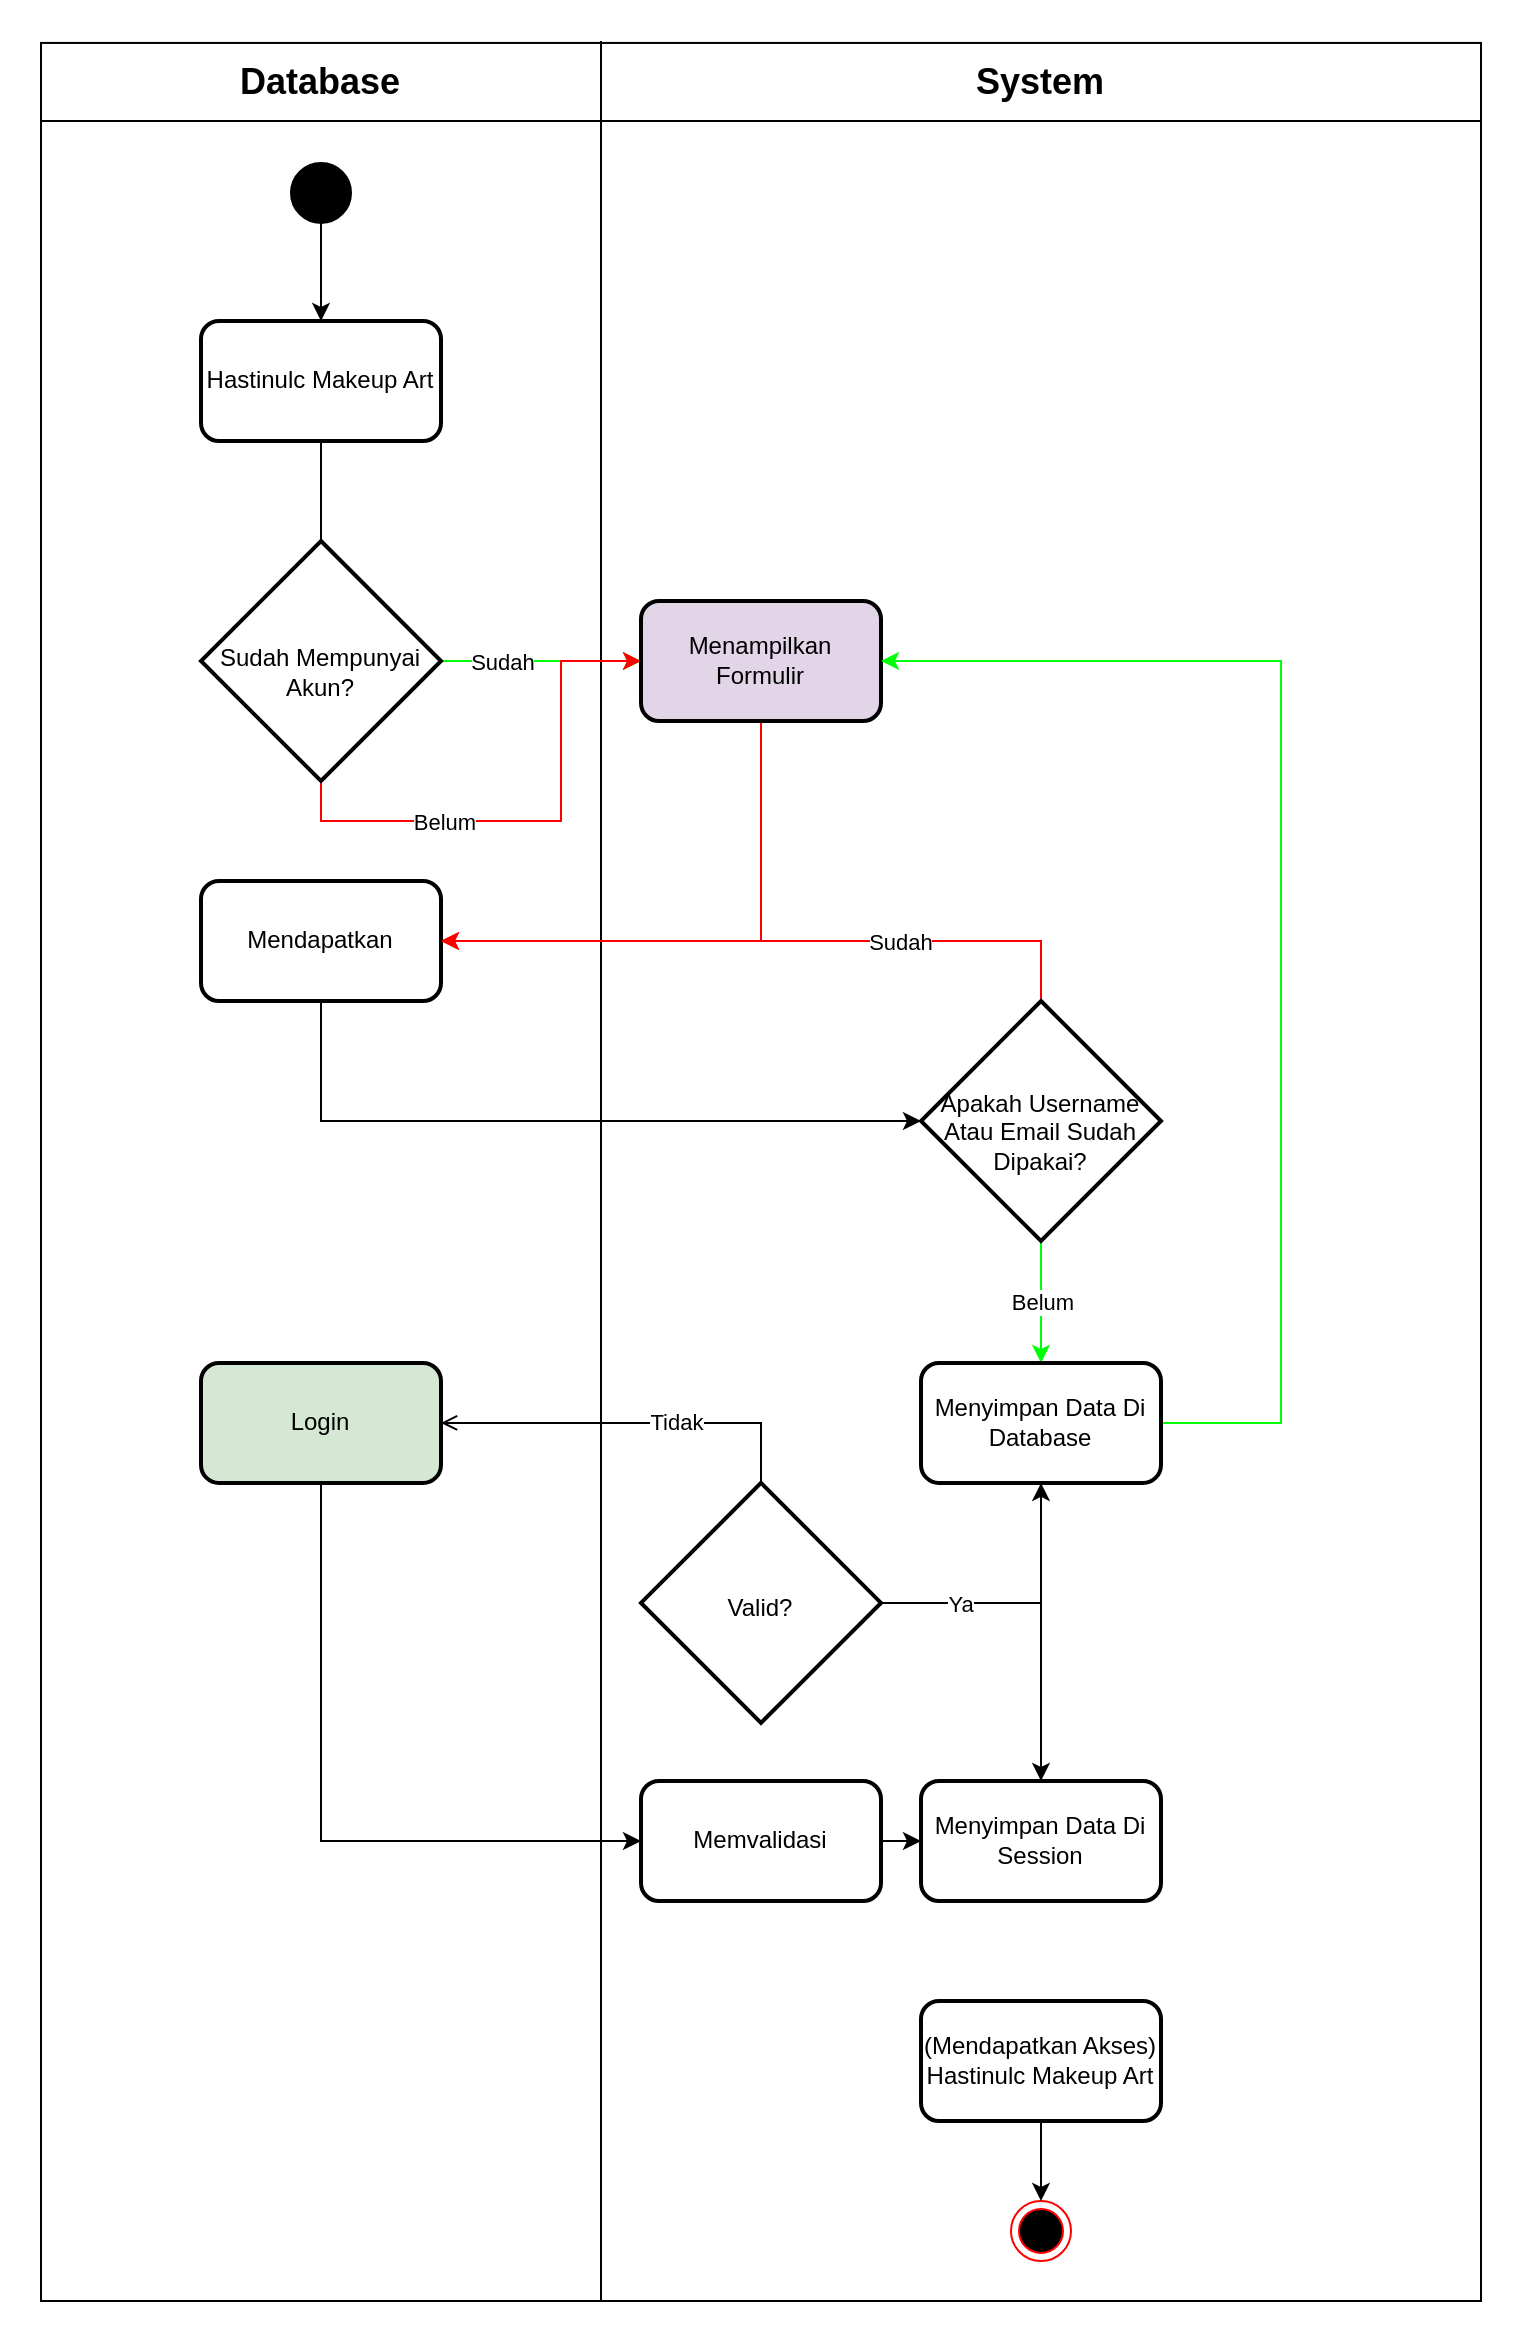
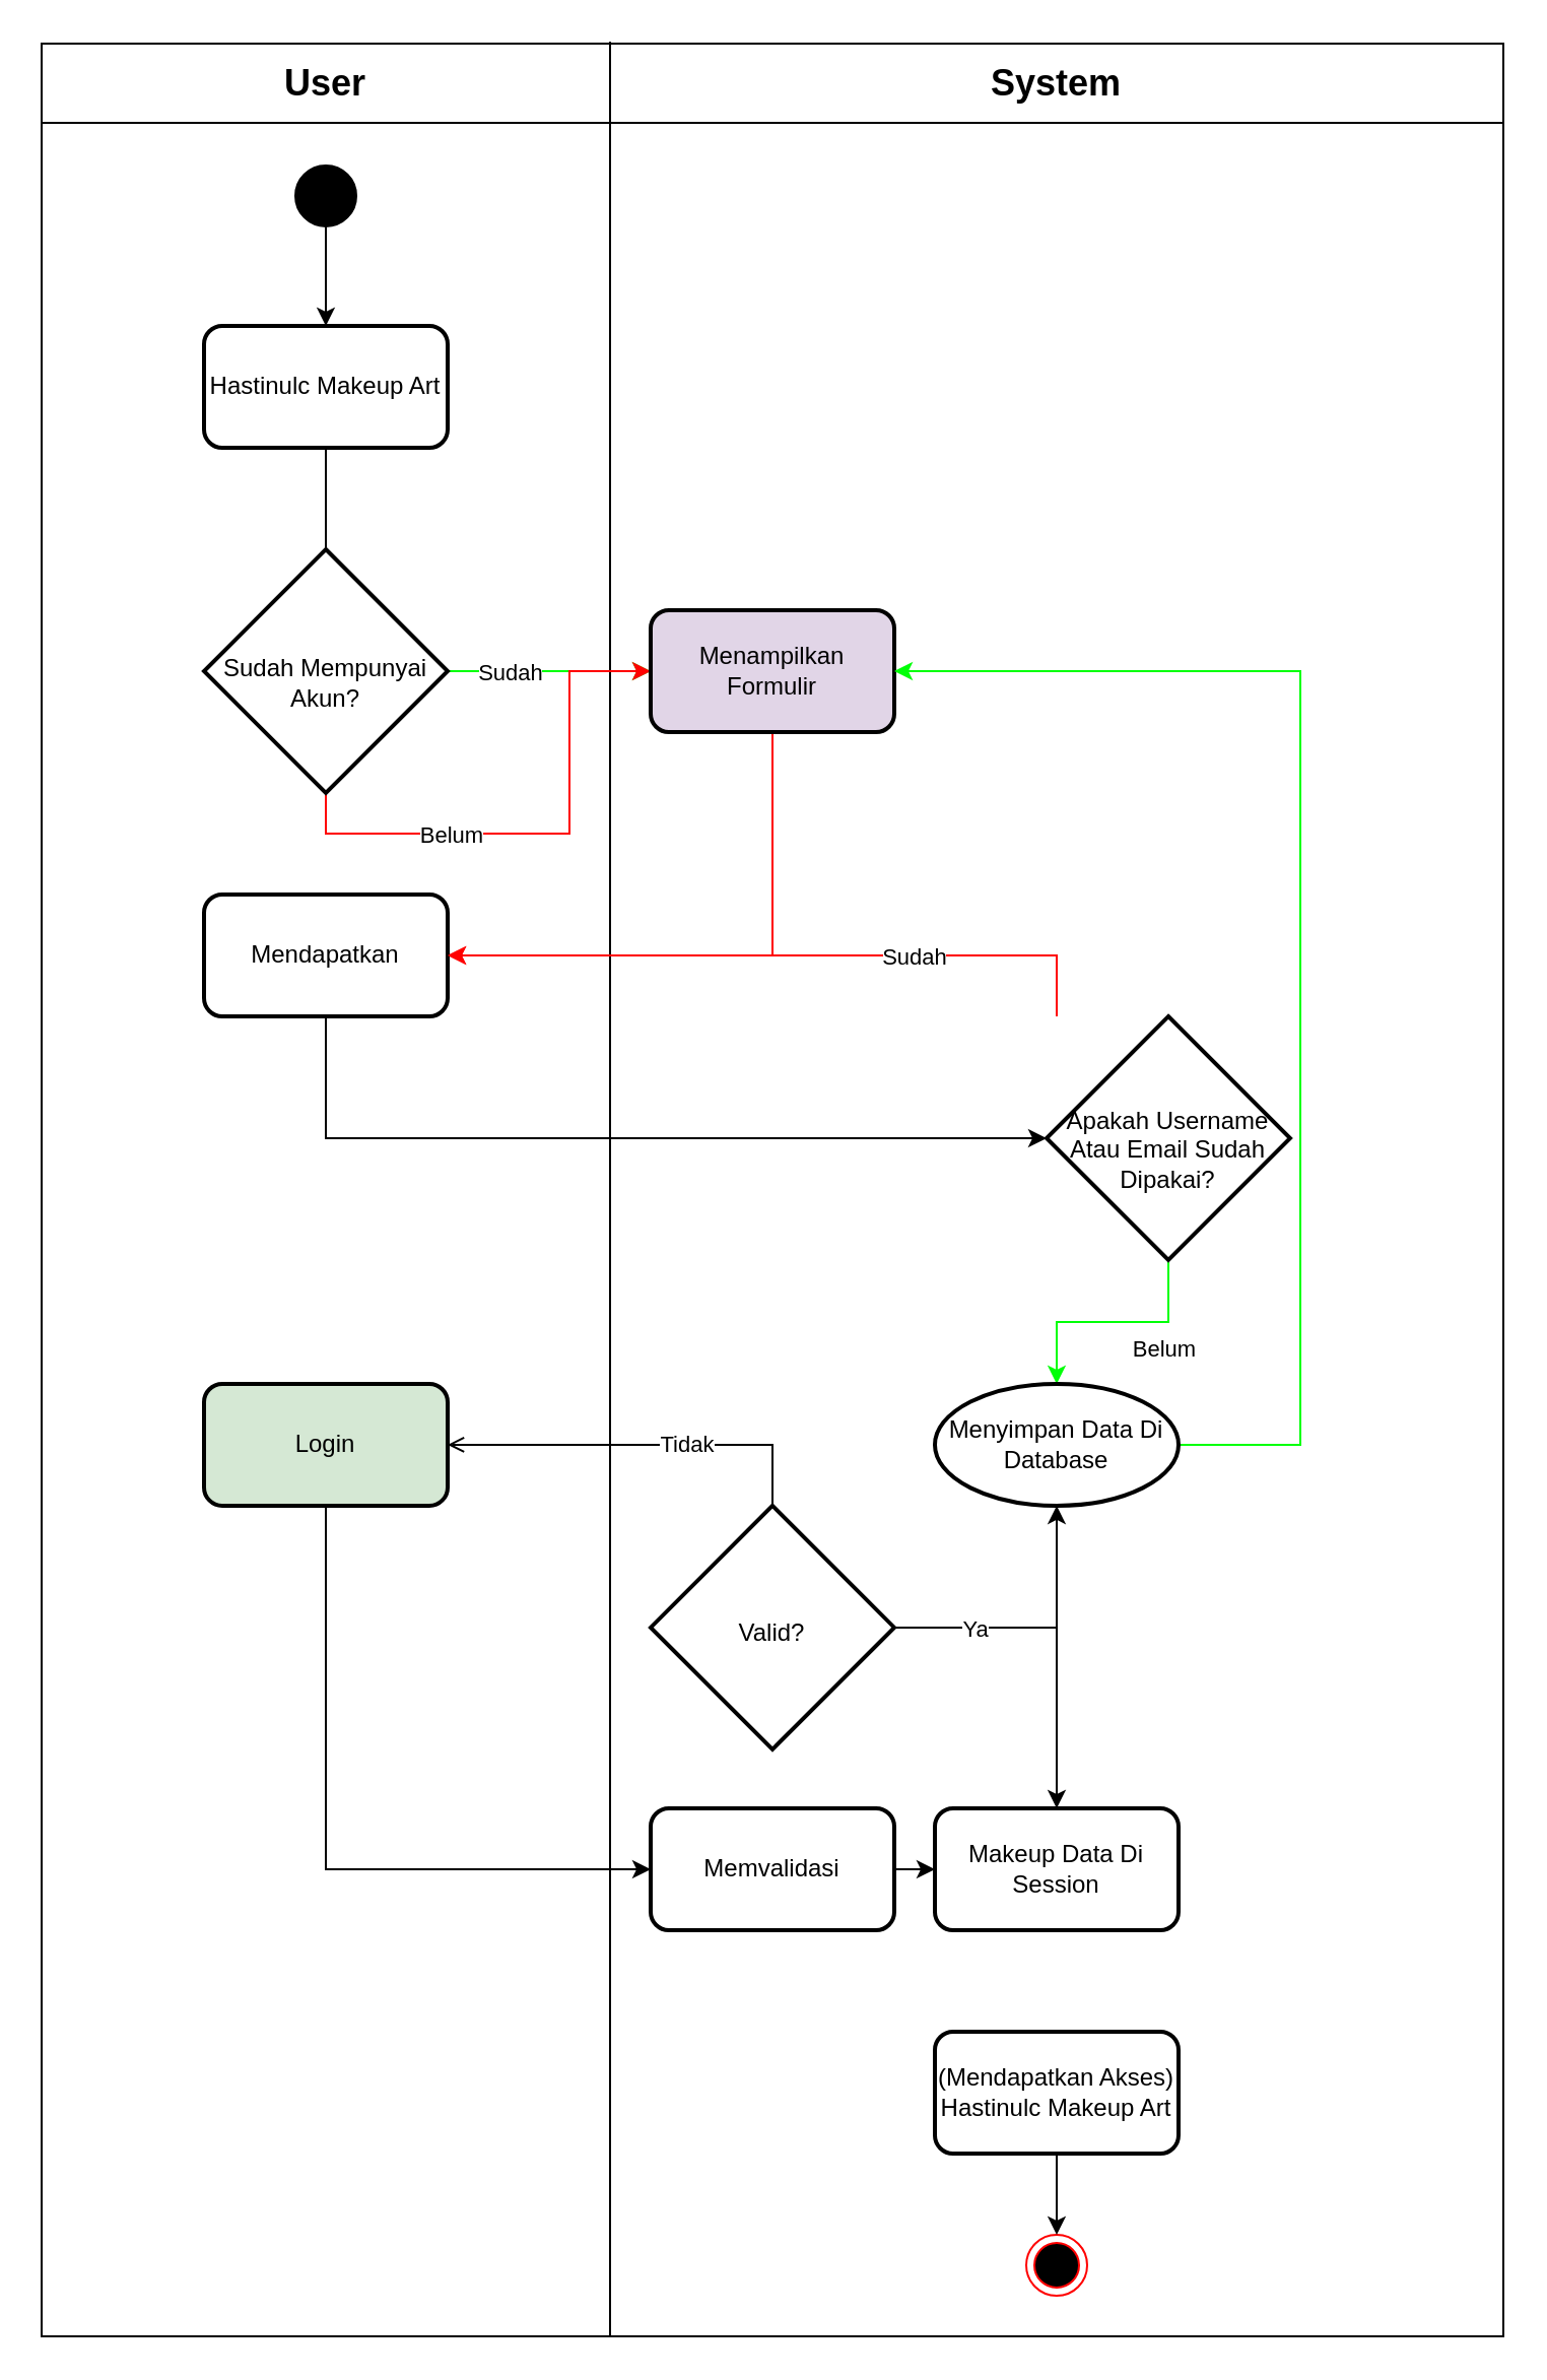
- <mxCell id="5" value="Database" style="text;html=1;align=center;verticalAlign=middle;whiteSpace=wrap;rounded=0;fontSize=18;fontStyle=1" parent="1" vertex="1"><mxGeometry x="20" y="20.97" width="280" height="40" as="geometry" /></mxCell>
+ <mxCell id="5" value="User" style="text;html=1;align=center;verticalAlign=middle;whiteSpace=wrap;rounded=0;fontSize=18;fontStyle=1" parent="1" vertex="1"><mxGeometry x="20" y="20.97" width="280" height="40" as="geometry" /></mxCell>
- <mxCell id="28" value="&lt;font&gt;Apakah Username Atau Email Sudah Dipakai?&lt;/font&gt;" style="strokeWidth=2;html=1;shape=mxgraph.flowchart.decision;whiteSpace=wrap;spacingTop=12;" vertex="1" parent="1"><mxGeometry x="460" y="500" width="120" height="120" as="geometry" /></mxCell>
+ <mxCell id="28" value="&lt;font&gt;Apakah Username Atau Email Sudah Dipakai?&lt;/font&gt;" style="strokeWidth=2;html=1;shape=mxgraph.flowchart.decision;whiteSpace=wrap;spacingTop=12;" vertex="1" parent="1"><mxGeometry x="515" y="500" width="120" height="120" as="geometry" /></mxCell>
- <mxCell id="31" value="Menyimpan Data Di Database" style="rounded=1;whiteSpace=wrap;html=1;strokeWidth=2;" vertex="1" parent="1"><mxGeometry x="460" y="680.97" width="120" height="60" as="geometry" /></mxCell>
+ <mxCell id="31" value="Menyimpan Data Di Database" style="ellipse;whiteSpace=wrap;html=1;strokeWidth=2;" vertex="1" parent="1"><mxGeometry x="460" y="680.97" width="120" height="60" as="geometry" /></mxCell>
- <mxCell id="40" value="Menyimpan Data Di Session" style="rounded=1;whiteSpace=wrap;html=1;strokeWidth=2;" vertex="1" parent="1"><mxGeometry x="460" y="890" width="120" height="60" as="geometry" /></mxCell>
+ <mxCell id="40" value="Makeup Data Di Session" style="rounded=1;whiteSpace=wrap;html=1;strokeWidth=2;" vertex="1" parent="1"><mxGeometry x="460" y="890" width="120" height="60" as="geometry" /></mxCell>
